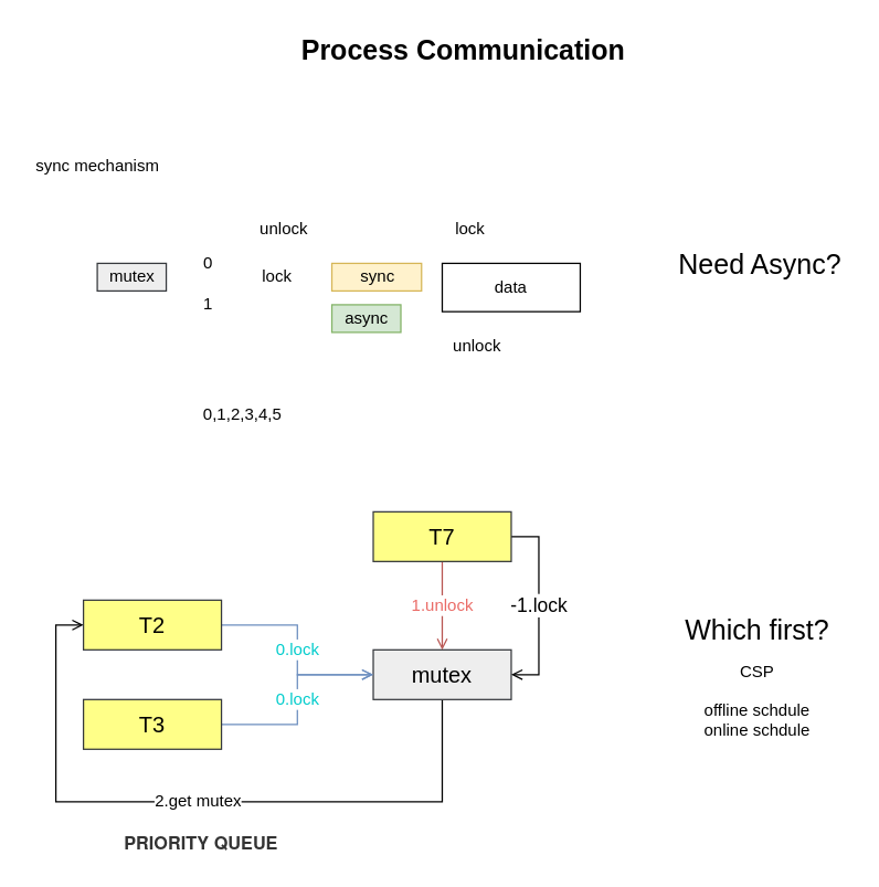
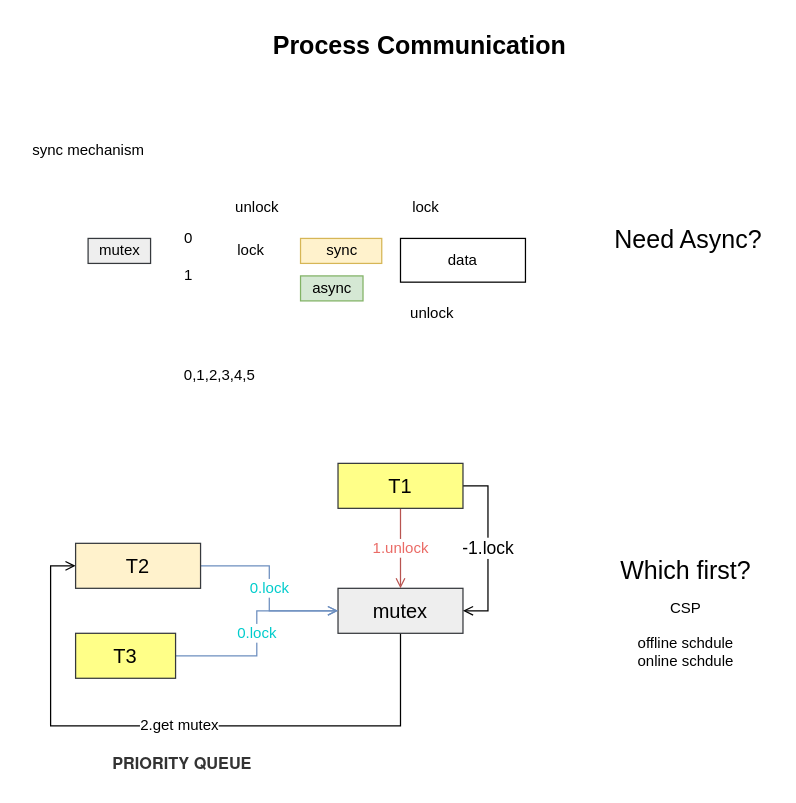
- <mxCell id="21" value="T7" style="rounded=0;whiteSpace=wrap;html=1;sketch=0;fontSize=16;fillColor=#ffff88;strokeColor=#36393d;" vertex="1" parent="1"><mxGeometry x="270" y="370" width="100" height="36" as="geometry" /></mxCell>
+ <mxCell id="21" value="T1" style="rounded=0;whiteSpace=wrap;html=1;sketch=0;fontSize=16;fillColor=#ffff88;strokeColor=#36393d;" vertex="1" parent="1"><mxGeometry x="270" y="370" width="100" height="36" as="geometry" /></mxCell>
- <mxCell id="18" value="T2" style="rounded=0;whiteSpace=wrap;html=1;sketch=0;fontSize=16;fillColor=#ffff88;strokeColor=#36393d;" vertex="1" parent="1"><mxGeometry x="60" y="434" width="100" height="36" as="geometry" /></mxCell>
+ <mxCell id="18" value="T2" style="rounded=0;whiteSpace=wrap;html=1;sketch=0;fontSize=16;fillColor=#fff2cc;strokeColor=#36393d;" vertex="1" parent="1"><mxGeometry x="60" y="434" width="100" height="36" as="geometry" /></mxCell>
- <mxCell id="23" value="T3" style="rounded=0;whiteSpace=wrap;html=1;sketch=0;fontSize=16;fillColor=#ffff88;strokeColor=#36393d;" vertex="1" parent="1"><mxGeometry x="60" y="506" width="100" height="36" as="geometry" /></mxCell>
+ <mxCell id="23" value="T3" style="rounded=0;whiteSpace=wrap;html=1;sketch=0;fontSize=16;fillColor=#ffff88;strokeColor=#36393d;" vertex="1" parent="1"><mxGeometry x="60" y="506" width="80" height="36" as="geometry" /></mxCell>
